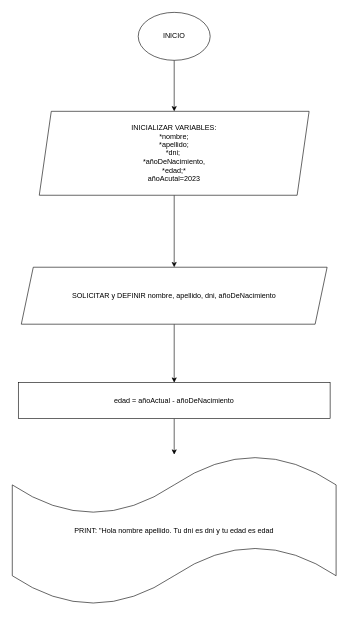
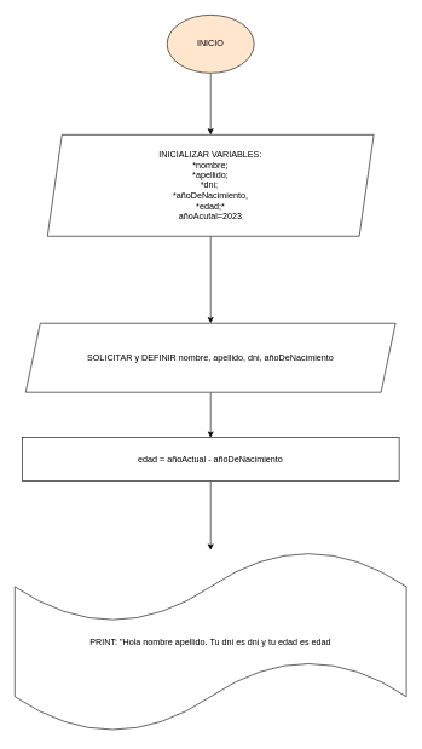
- <mxCell id="3" value="INICIO" style="ellipse;whiteSpace=wrap;html=1;" vertex="1" parent="1"><mxGeometry x="230" y="20" width="120" height="80" as="geometry" /></mxCell>
+ <mxCell id="3" value="INICIO" style="ellipse;whiteSpace=wrap;html=1;fillColor=#ffe6cc;" vertex="1" parent="1"><mxGeometry x="230" y="20" width="120" height="80" as="geometry" /></mxCell>
- <mxCell id="9" value="edad = añoActual - añoDeNacimiento" style="whiteSpace=wrap;html=1;" vertex="1" parent="1"><mxGeometry x="30" y="637.5" width="520" height="60" as="geometry" /></mxCell>
+ <mxCell id="9" value="edad = añoActual - añoDeNacimiento" style="whiteSpace=wrap;html=1;" vertex="1" parent="1"><mxGeometry x="30" y="602.5" width="520" height="60" as="geometry" /></mxCell>
